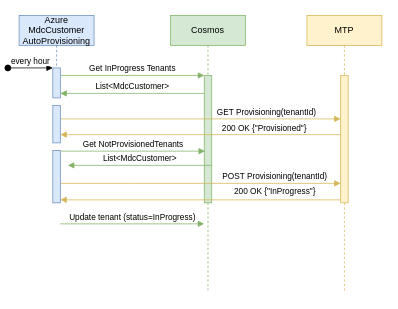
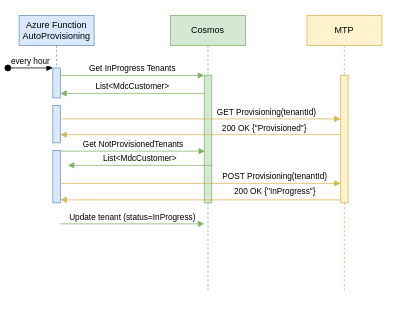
- <mxCell id="2" value="Azure MdcCustomer&lt;br&gt;AutoProvisioning" style="shape=umlLifeline;perimeter=lifelinePerimeter;whiteSpace=wrap;html=1;container=0;dropTarget=0;collapsible=0;recursiveResize=0;outlineConnect=0;portConstraint=eastwest;newEdgeStyle={&quot;edgeStyle&quot;:&quot;elbowEdgeStyle&quot;,&quot;elbow&quot;:&quot;vertical&quot;,&quot;curved&quot;:0,&quot;rounded&quot;:0};fillColor=#dae8fc;strokeColor=#6c8ebf;" parent="1" vertex="1"><mxGeometry x="20" y="20" width="100" height="110" as="geometry" /></mxCell>
+ <mxCell id="2" value="Azure Function&lt;br&gt;AutoProvisioning" style="shape=umlLifeline;perimeter=lifelinePerimeter;whiteSpace=wrap;html=1;container=0;dropTarget=0;collapsible=0;recursiveResize=0;outlineConnect=0;portConstraint=eastwest;newEdgeStyle={&quot;edgeStyle&quot;:&quot;elbowEdgeStyle&quot;,&quot;elbow&quot;:&quot;vertical&quot;,&quot;curved&quot;:0,&quot;rounded&quot;:0};fillColor=#dae8fc;strokeColor=#6c8ebf;" parent="1" vertex="1"><mxGeometry x="20" y="20" width="100" height="110" as="geometry" /></mxCell>
